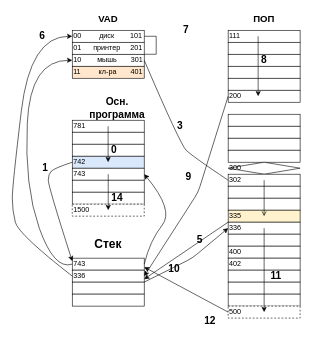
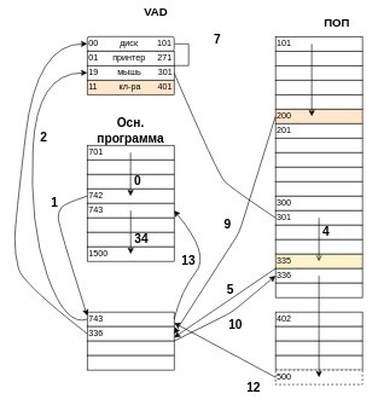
- <mxCell id="7" value="&lt;b&gt;&lt;font style=&quot;font-size: 16px&quot;&gt;VAD&lt;/font&gt;&lt;/b&gt;" style="text;html=1;strokeColor=none;fillColor=none;align=center;verticalAlign=middle;whiteSpace=wrap;rounded=0;" vertex="1" parent="1"><mxGeometry x="160" y="20" width="40" height="20" as="geometry" /></mxCell>
+ <mxCell id="7" value="&lt;b&gt;&lt;font style=&quot;font-size: 16px&quot;&gt;VAD&lt;/font&gt;&lt;/b&gt;" style="text;html=1;strokeColor=none;fillColor=none;align=center;verticalAlign=middle;whiteSpace=wrap;rounded=0;" vertex="1" parent="1"><mxGeometry x="195" y="5" width="40" height="20" as="geometry" /></mxCell>
- <mxCell id="46" value="&lt;font style=&quot;font-size: 16px&quot;&gt;&lt;b&gt;ПОП&lt;/b&gt;&lt;/font&gt;" style="text;html=1;strokeColor=none;fillColor=none;align=center;verticalAlign=middle;whiteSpace=wrap;rounded=0;" vertex="1" parent="1"><mxGeometry x="420" y="20" width="40" height="20" as="geometry" /></mxCell>
+ <mxCell id="46" value="&lt;font style=&quot;font-size: 16px&quot;&gt;&lt;b&gt;ПОП&lt;/b&gt;&lt;/font&gt;" style="text;html=1;strokeColor=none;fillColor=none;align=center;verticalAlign=middle;whiteSpace=wrap;rounded=0;" vertex="1" parent="1"><mxGeometry x="445" y="20" width="40" height="20" as="geometry" /></mxCell>
- <mxCell id="68" value="7" style="text;html=1;strokeColor=none;fillColor=none;align=center;verticalAlign=middle;whiteSpace=wrap;rounded=0;fontSize=17;fontStyle=1" vertex="1" parent="1"><mxGeometry x="290" y="40" width="40" height="20" as="geometry" /></mxCell>
+ <mxCell id="68" value="7" style="text;html=1;strokeColor=none;fillColor=none;align=center;verticalAlign=middle;whiteSpace=wrap;rounded=0;fontSize=17;fontStyle=1" vertex="1" parent="1"><mxGeometry x="280" y="45" width="40" height="20" as="geometry" /></mxCell>
- <mxCell id="67" value="6" style="text;html=1;strokeColor=none;fillColor=none;align=center;verticalAlign=middle;whiteSpace=wrap;rounded=0;fontSize=17;fontStyle=1" vertex="1" parent="1"><mxGeometry x="60" y="50" width="20" height="20" as="geometry" /></mxCell>
- <mxCell id="3" value="00&amp;nbsp; &amp;nbsp; &amp;nbsp; &amp;nbsp; &amp;nbsp;диск&amp;nbsp; &amp;nbsp; &amp;nbsp; &amp;nbsp; 101" style="rounded=0;whiteSpace=wrap;html=1;align=left;" vertex="1" parent="1"><mxGeometry x="120" y="50" width="120" height="20" as="geometry" /></mxCell>
+ <mxCell id="3" value="00&amp;nbsp; &amp;nbsp; &amp;nbsp; &amp;nbsp; &amp;nbsp;диск&amp;nbsp; &amp;nbsp; &amp;nbsp; &amp;nbsp; 101" style="whiteSpace=wrap;html=1;align=left;rounded=1;" vertex="1" parent="1"><mxGeometry x="120" y="50" width="120" height="20" as="geometry" /></mxCell>
- <mxCell id="9" value="111" style="rounded=0;whiteSpace=wrap;html=1;align=left;" vertex="1" parent="1"><mxGeometry x="380" y="50" width="120" height="20" as="geometry" /></mxCell>
+ <mxCell id="9" value="101" style="rounded=0;whiteSpace=wrap;html=1;align=left;" vertex="1" parent="1"><mxGeometry x="380" y="50" width="120" height="20" as="geometry" /></mxCell>
- <mxCell id="4" value="01&amp;nbsp; &amp;nbsp; &amp;nbsp; принтер&amp;nbsp; &amp;nbsp; &amp;nbsp;201" style="rounded=0;whiteSpace=wrap;html=1;align=left;" vertex="1" parent="1"><mxGeometry x="120" y="70" width="120" height="20" as="geometry" /></mxCell>
+ <mxCell id="4" value="01&amp;nbsp; &amp;nbsp; &amp;nbsp; принтер&amp;nbsp; &amp;nbsp; &amp;nbsp;271" style="rounded=0;whiteSpace=wrap;html=1;align=left;" vertex="1" parent="1"><mxGeometry x="120" y="70" width="120" height="20" as="geometry" /></mxCell>
- <mxCell id="5" value="10&amp;nbsp; &amp;nbsp; &amp;nbsp; &amp;nbsp; мышь&amp;nbsp; &amp;nbsp; &amp;nbsp; &amp;nbsp;301" style="rounded=0;whiteSpace=wrap;html=1;align=left;" vertex="1" parent="1"><mxGeometry x="120" y="90" width="120" height="20" as="geometry" /></mxCell>
+ <mxCell id="5" value="19&amp;nbsp; &amp;nbsp; &amp;nbsp; &amp;nbsp; мышь&amp;nbsp; &amp;nbsp; &amp;nbsp; &amp;nbsp;301" style="rounded=0;whiteSpace=wrap;html=1;align=left;" vertex="1" parent="1"><mxGeometry x="120" y="90" width="120" height="20" as="geometry" /></mxCell>
- <mxCell id="69" value="8" style="text;html=1;strokeColor=none;fillColor=none;align=center;verticalAlign=middle;whiteSpace=wrap;rounded=0;fontSize=17;fontStyle=1" vertex="1" parent="1"><mxGeometry x="430" y="90" width="20" height="20" as="geometry" /></mxCell>
- <mxCell id="14" value="200" style="rounded=0;whiteSpace=wrap;html=1;align=left;" vertex="1" parent="1"><mxGeometry x="380" y="150" width="120" height="20" as="geometry" /></mxCell>
+ <mxCell id="14" value="200" style="rounded=0;whiteSpace=wrap;html=1;align=left;fillColor=#ffe6cc;" vertex="1" parent="1"><mxGeometry x="380" y="150" width="120" height="20" as="geometry" /></mxCell>
- <mxCell id="8" value="&lt;b&gt;&lt;font style=&quot;font-size: 17px&quot;&gt;Осн. программа&lt;/font&gt;&lt;/b&gt;" style="text;html=1;strokeColor=none;fillColor=none;align=center;verticalAlign=middle;whiteSpace=wrap;rounded=0;" vertex="1" parent="1"><mxGeometry x="145" y="170" width="100" height="20" as="geometry" /></mxCell>
+ <mxCell id="8" value="&lt;b&gt;&lt;font style=&quot;font-size: 17px&quot;&gt;Осн. программа&lt;/font&gt;&lt;/b&gt;" style="text;html=1;strokeColor=none;fillColor=none;align=center;verticalAlign=middle;whiteSpace=wrap;rounded=0;" vertex="1" parent="1"><mxGeometry x="130" y="170" width="100" height="20" as="geometry" /></mxCell>
+ <mxCell id="15" value="201" style="rounded=0;whiteSpace=wrap;html=1;align=left;" vertex="1" parent="1"><mxGeometry x="380" y="170" width="120" height="20" as="geometry" /></mxCell>
+ <mxCell id="63" value="&lt;b&gt;2&lt;/b&gt;" style="text;html=1;strokeColor=none;fillColor=none;align=center;verticalAlign=middle;whiteSpace=wrap;rounded=0;fontSize=17;" vertex="1" parent="1"><mxGeometry x="40" y="180" width="40" height="20" as="geometry" /></mxCell>
- <mxCell id="33" value="781" style="rounded=0;whiteSpace=wrap;html=1;align=left;" vertex="1" parent="1"><mxGeometry x="120" y="200" width="120" height="20" as="geometry" /></mxCell>
+ <mxCell id="33" value="701" style="rounded=0;whiteSpace=wrap;html=1;align=left;" vertex="1" parent="1"><mxGeometry x="120" y="200" width="120" height="20" as="geometry" /></mxCell>
- <mxCell id="64" value="3" style="text;html=1;strokeColor=none;fillColor=none;align=center;verticalAlign=middle;whiteSpace=wrap;rounded=0;fontSize=17;fontStyle=1" vertex="1" parent="1"><mxGeometry x="290" y="200" width="20" height="20" as="geometry" /></mxCell>
- <mxCell id="36" value="742" style="rounded=0;whiteSpace=wrap;html=1;align=left;fillColor=#dae8fc;" vertex="1" parent="1"><mxGeometry x="120" y="260" width="120" height="20" as="geometry" /></mxCell>
+ <mxCell id="36" value="742" style="rounded=0;whiteSpace=wrap;html=1;align=left;" vertex="1" parent="1"><mxGeometry x="120" y="260" width="120" height="20" as="geometry" /></mxCell>
- <mxCell id="20" value="300" style="rhombus;whiteSpace=wrap;html=1;align=left;" vertex="1" parent="1"><mxGeometry x="380" y="270" width="120" height="20" as="geometry" /></mxCell>
+ <mxCell id="20" value="300" style="rounded=0;whiteSpace=wrap;html=1;align=left;" vertex="1" parent="1"><mxGeometry x="380" y="270" width="120" height="20" as="geometry" /></mxCell>
- <mxCell id="70" value="9" style="text;html=1;strokeColor=none;fillColor=none;align=center;verticalAlign=middle;whiteSpace=wrap;rounded=0;fontSize=17;fontStyle=1" vertex="1" parent="1"><mxGeometry x="302" y="285" width="24" height="20" as="geometry" /></mxCell>
+ <mxCell id="70" value="9" style="text;html=1;strokeColor=none;fillColor=none;align=center;verticalAlign=middle;whiteSpace=wrap;rounded=0;fontSize=17;fontStyle=1" vertex="1" parent="1"><mxGeometry x="302" y="300" width="24" height="20" as="geometry" /></mxCell>
- <mxCell id="21" value="302" style="rounded=0;whiteSpace=wrap;html=1;align=left;" vertex="1" parent="1"><mxGeometry x="380" y="290" width="120" height="20" as="geometry" /></mxCell>
+ <mxCell id="21" value="301" style="rounded=0;whiteSpace=wrap;html=1;align=left;" vertex="1" parent="1"><mxGeometry x="380" y="290" width="120" height="20" as="geometry" /></mxCell>
+ <mxCell id="65" value="4" style="text;html=1;strokeColor=none;fillColor=none;align=center;verticalAlign=middle;whiteSpace=wrap;rounded=0;fontSize=17;fontStyle=1" vertex="1" parent="1"><mxGeometry x="430" y="310" width="40" height="20" as="geometry" /></mxCell>
- <mxCell id="75" value="&lt;b&gt;14&lt;/b&gt;" style="text;html=1;strokeColor=none;fillColor=none;align=center;verticalAlign=middle;whiteSpace=wrap;rounded=0;fontSize=17;" vertex="1" parent="1"><mxGeometry x="180" y="320" width="30" height="20" as="geometry" /></mxCell>
+ <mxCell id="75" value="&lt;b&gt;34&lt;/b&gt;" style="text;html=1;strokeColor=none;fillColor=none;align=center;verticalAlign=middle;whiteSpace=wrap;rounded=0;fontSize=17;" vertex="1" parent="1"><mxGeometry x="180" y="320" width="30" height="20" as="geometry" /></mxCell>
- <mxCell id="40" value="1500" style="rounded=0;whiteSpace=wrap;html=1;align=left;dashed=1;" vertex="1" parent="1"><mxGeometry x="120" y="340" width="120" height="20" as="geometry" /></mxCell>
+ <mxCell id="40" value="1500" style="rounded=0;whiteSpace=wrap;html=1;align=left;" vertex="1" parent="1"><mxGeometry x="120" y="340" width="120" height="20" as="geometry" /></mxCell>
+ <mxCell id="74" value="13" style="text;html=1;strokeColor=none;fillColor=none;align=center;verticalAlign=middle;whiteSpace=wrap;rounded=0;fontSize=17;fontStyle=1" vertex="1" parent="1"><mxGeometry x="250" y="350" width="20" height="20" as="geometry" /></mxCell>
- <mxCell id="66" value="5" style="text;html=1;strokeColor=none;fillColor=none;align=center;verticalAlign=middle;whiteSpace=wrap;rounded=0;fontSize=17;fontStyle=1" vertex="1" parent="1"><mxGeometry x="325" y="390" width="16" height="20" as="geometry" /></mxCell>
+ <mxCell id="66" value="5" style="text;html=1;strokeColor=none;fillColor=none;align=center;verticalAlign=middle;whiteSpace=wrap;rounded=0;fontSize=17;fontStyle=1" vertex="1" parent="1"><mxGeometry x="310" y="390" width="16" height="20" as="geometry" /></mxCell>
- <mxCell id="45" value="&lt;b&gt;&lt;font style=&quot;font-size: 20px&quot;&gt;Стек&lt;/font&gt;&lt;/b&gt;" style="text;html=1;strokeColor=none;fillColor=none;align=center;verticalAlign=middle;whiteSpace=wrap;rounded=0;" vertex="1" parent="1"><mxGeometry x="160" y="395" width="40" height="20" as="geometry" /></mxCell>
- <mxCell id="27" value="400" style="rounded=0;whiteSpace=wrap;html=1;align=left;" vertex="1" parent="1"><mxGeometry x="380" y="410" width="120" height="20" as="geometry" /></mxCell>
- <mxCell id="71" value="10" style="text;html=1;strokeColor=none;fillColor=none;align=center;verticalAlign=middle;whiteSpace=wrap;rounded=0;fontSize=17;fontStyle=1" vertex="1" parent="1"><mxGeometry x="275" y="435" width="30" height="25" as="geometry" /></mxCell>
+ <mxCell id="71" value="10" style="text;html=1;strokeColor=none;fillColor=none;align=center;verticalAlign=middle;whiteSpace=wrap;rounded=0;fontSize=17;fontStyle=1" vertex="1" parent="1"><mxGeometry x="310" y="435" width="30" height="25" as="geometry" /></mxCell>
- <mxCell id="72" value="&lt;b&gt;11&lt;/b&gt;" style="text;html=1;strokeColor=none;fillColor=none;align=center;verticalAlign=middle;whiteSpace=wrap;rounded=0;fontSize=17;" vertex="1" parent="1"><mxGeometry x="440" y="450" width="40" height="20" as="geometry" /></mxCell>
